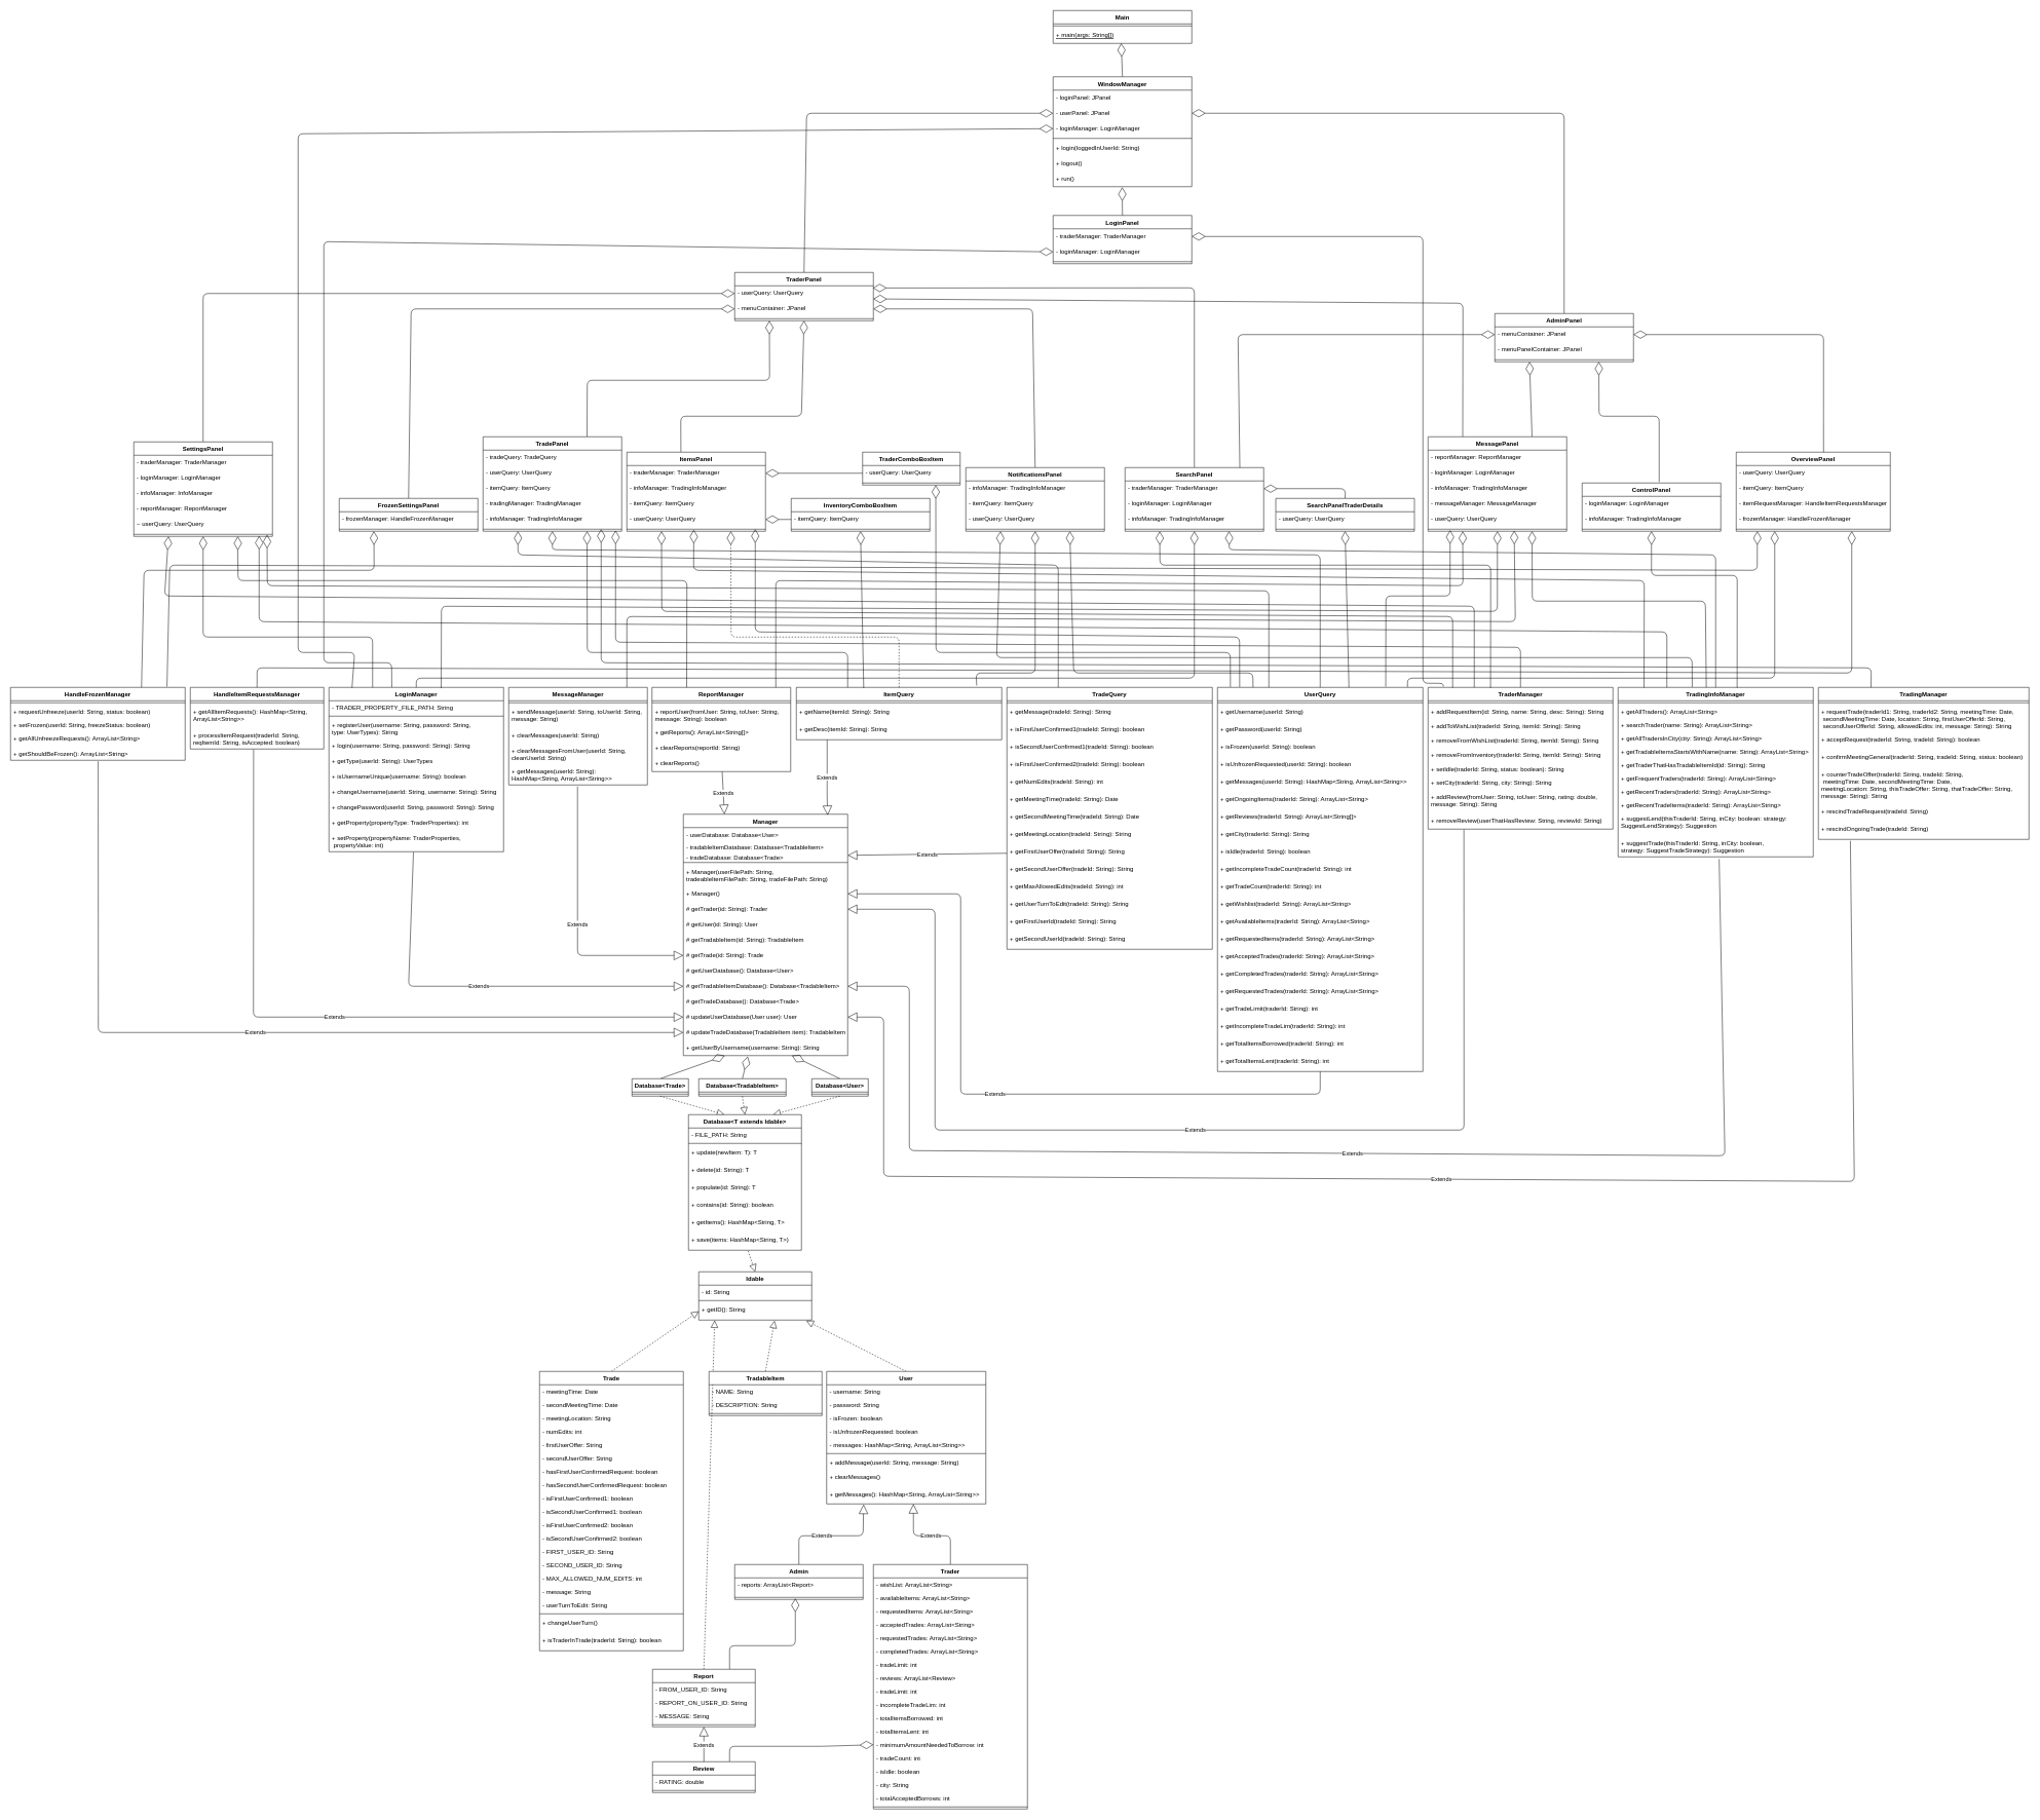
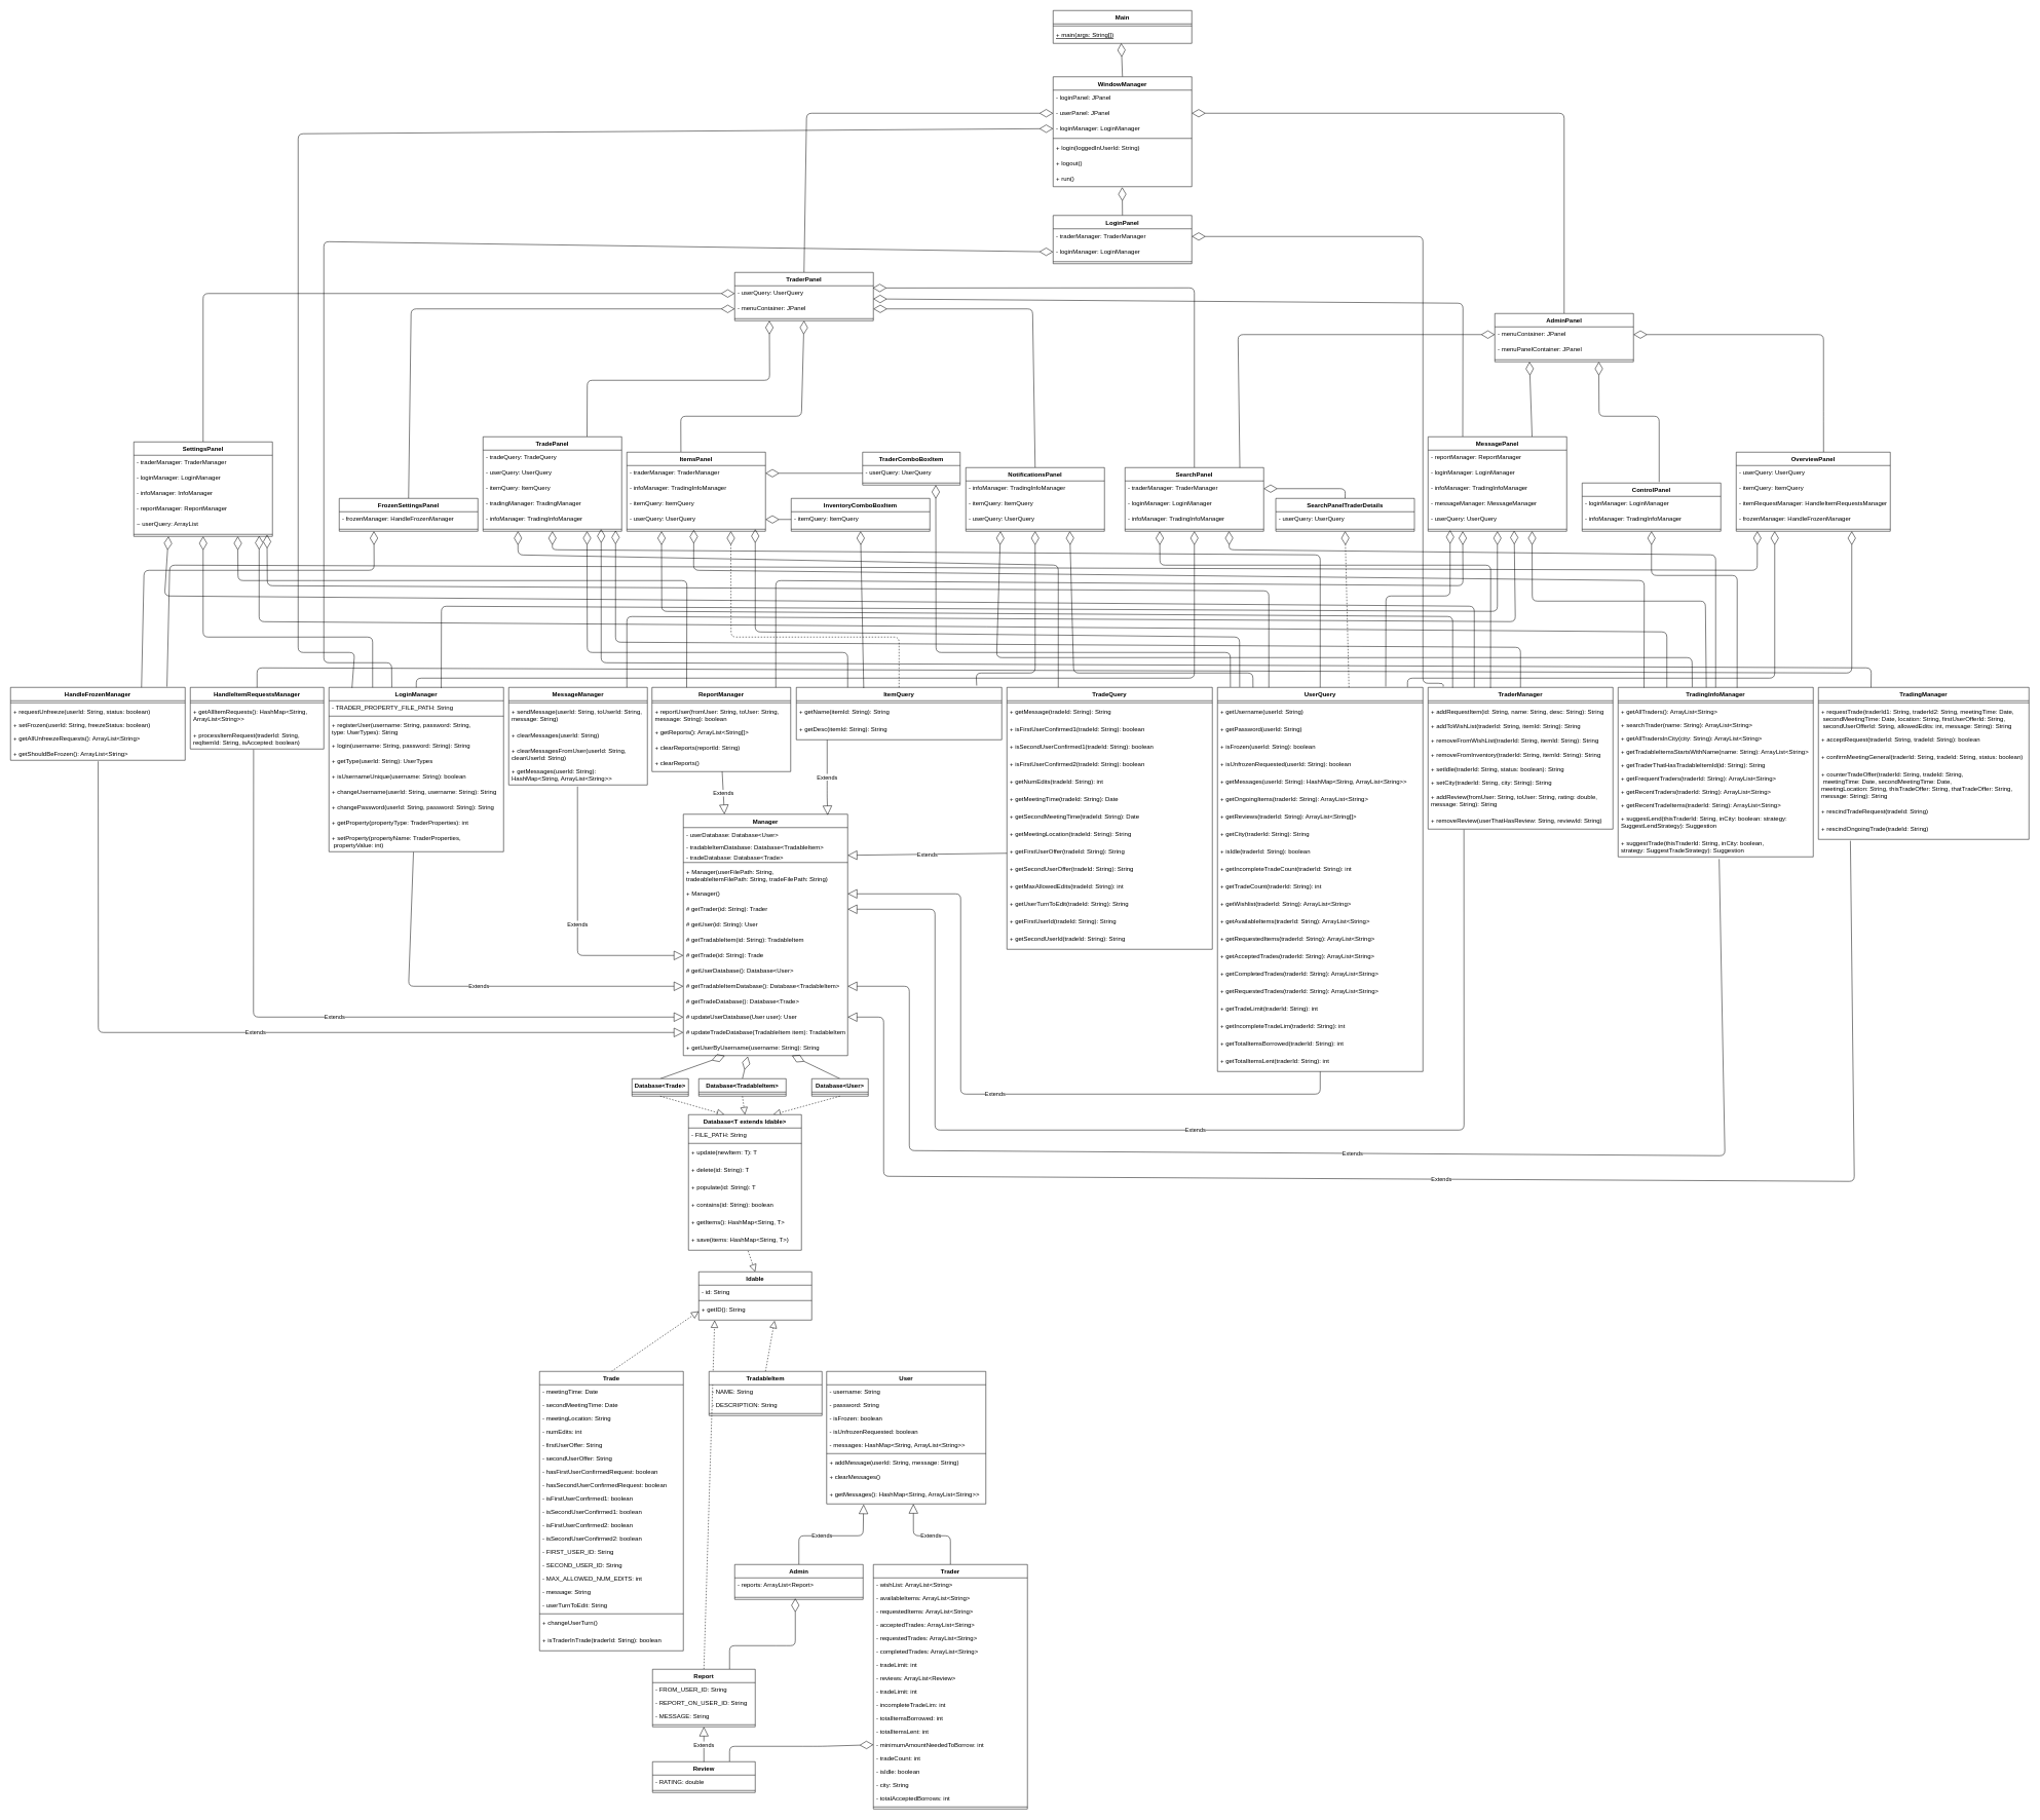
- <mxCell id="272" value="~ userQuery: UserQuery" style="text;strokeColor=none;fillColor=none;align=left;verticalAlign=top;spacingLeft=4;spacingRight=4;overflow=hidden;rotatable=0;points=[[0,0.5],[1,0.5]];portConstraint=eastwest;fontStyle=0" parent="267" vertex="1"><mxGeometry y="146" width="270" height="30" as="geometry" /></mxCell>
+ <mxCell id="272" value="~ userQuery: ArrayList" style="text;strokeColor=none;fillColor=none;align=left;verticalAlign=top;spacingLeft=4;spacingRight=4;overflow=hidden;rotatable=0;points=[[0,0.5],[1,0.5]];portConstraint=eastwest;fontStyle=0" parent="267" vertex="1"><mxGeometry y="146" width="270" height="30" as="geometry" /></mxCell>
- <mxCell id="257" value="" style="endArrow=diamondThin;endFill=0;endSize=24;html=1;entryX=0.5;entryY=1;entryDx=0;entryDy=0;exitX=0.64;exitY=0;exitDx=0;exitDy=0;exitPerimeter=0;" parent="1" source="81" target="203" edge="1"><mxGeometry width="160" relative="1" as="geometry"><mxPoint x="2690" y="1060" as="sourcePoint" /><mxPoint x="2850" y="1060" as="targetPoint" /></mxGeometry></mxCell>
+ <mxCell id="257" value="" style="endArrow=diamondThin;endFill=0;endSize=24;html=1;entryX=0.5;entryY=1;entryDx=0;entryDy=0;exitX=0.64;exitY=0;exitDx=0;exitDy=0;exitPerimeter=0;dashed=1;" parent="1" source="81" target="203" edge="1"><mxGeometry width="160" relative="1" as="geometry"><mxPoint x="2690" y="1060" as="sourcePoint" /><mxPoint x="2850" y="1060" as="targetPoint" /></mxGeometry></mxCell>
- <mxCell id="277" value="" style="endArrow=block;dashed=1;endFill=0;endSize=12;html=1;exitX=0.5;exitY=0;exitDx=0;exitDy=0;entryX=0.952;entryY=1.039;entryDx=0;entryDy=0;entryPerimeter=0;" edge="1" parent="1" source="320" target="356"><mxGeometry width="160" relative="1" as="geometry"><mxPoint x="1609" y="2556.58" as="sourcePoint" /><mxPoint x="1563" y="2590" as="targetPoint" /></mxGeometry></mxCell>
